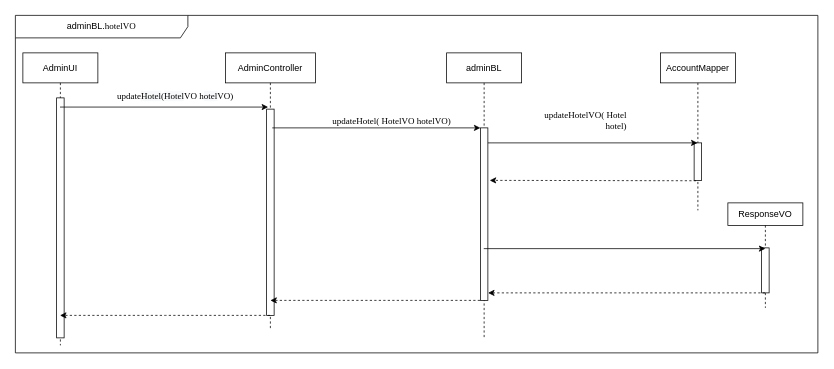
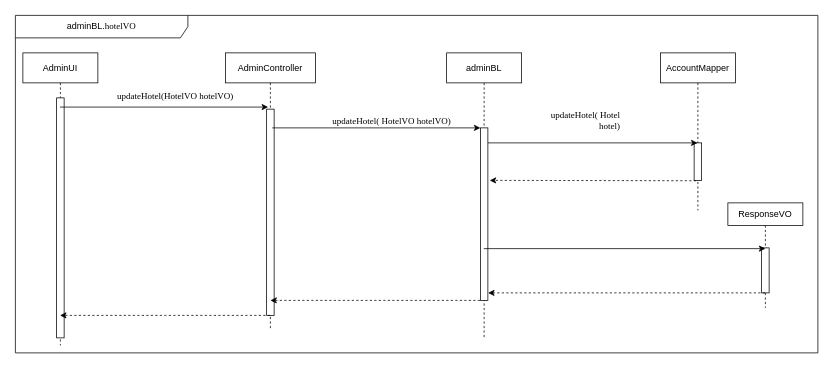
- <mxCell id="23" value="&lt;pre style=&quot;font-family: &amp;#34;menlo&amp;#34; ; font-size: 9pt&quot;&gt;&lt;pre style=&quot;font-family: &amp;#34;menlo&amp;#34; ; font-size: 9pt&quot;&gt;&lt;pre style=&quot;font-family: &amp;#34;menlo&amp;#34; ; font-size: 9pt&quot;&gt;&lt;pre style=&quot;font-family: &amp;#34;menlo&amp;#34; ; font-size: 9pt&quot;&gt;&lt;pre style=&quot;font-size: 9pt ; text-align: right ; font-family: &amp;#34;menlo&amp;#34;&quot;&gt;update&lt;span style=&quot;text-align: center ; white-space: normal&quot;&gt;HotelVO&lt;/span&gt;( &lt;span style=&quot;text-align: center ; white-space: normal&quot;&gt;Hotel&lt;/span&gt; h&lt;span style=&quot;text-align: center ; white-space: normal&quot;&gt;otel&lt;/span&gt;)&lt;/pre&gt;&lt;/pre&gt;&lt;/pre&gt;&lt;/pre&gt;&lt;/pre&gt;" style="text;html=1;align=center;verticalAlign=middle;resizable=0;points=[];autosize=1;labelBackgroundColor=none;" vertex="1" parent="1"><mxGeometry x="700" y="140" width="160" height="40" as="geometry" /></mxCell>
+ <mxCell id="23" value="&lt;pre style=&quot;font-family: &amp;#34;menlo&amp;#34; ; font-size: 9pt&quot;&gt;&lt;pre style=&quot;font-family: &amp;#34;menlo&amp;#34; ; font-size: 9pt&quot;&gt;&lt;pre style=&quot;font-family: &amp;#34;menlo&amp;#34; ; font-size: 9pt&quot;&gt;&lt;pre style=&quot;font-family: &amp;#34;menlo&amp;#34; ; font-size: 9pt&quot;&gt;&lt;pre style=&quot;font-size: 9pt ; text-align: right ; font-family: &amp;#34;menlo&amp;#34;&quot;&gt;update&lt;span style=&quot;text-align: center ; white-space: normal&quot;&gt;Hotel&lt;/span&gt;( &lt;span style=&quot;text-align: center ; white-space: normal&quot;&gt;Hotel&lt;/span&gt; h&lt;span style=&quot;text-align: center ; white-space: normal&quot;&gt;otel&lt;/span&gt;)&lt;/pre&gt;&lt;/pre&gt;&lt;/pre&gt;&lt;/pre&gt;&lt;/pre&gt;" style="text;html=1;align=center;verticalAlign=middle;resizable=0;points=[];autosize=1;labelBackgroundColor=none;" vertex="1" parent="1"><mxGeometry x="700" y="140" width="160" height="40" as="geometry" /></mxCell>
